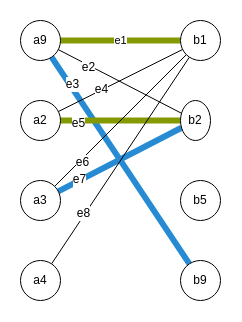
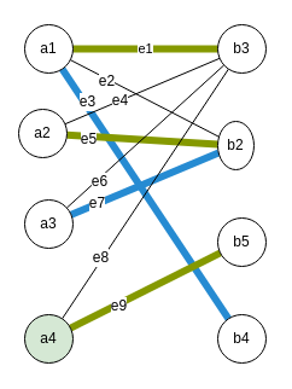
- <mxCell id="7" value="a9" style="ellipse;whiteSpace=wrap;html=1;aspect=fixed;" vertex="1" parent="1"><mxGeometry x="20" y="20" width="40" height="40" as="geometry" /></mxCell>
+ <mxCell id="7" value="a1" style="ellipse;whiteSpace=wrap;html=1;aspect=fixed;" vertex="1" parent="1"><mxGeometry x="20" y="20" width="40" height="40" as="geometry" /></mxCell>
- <mxCell id="23" value="b1" style="ellipse;whiteSpace=wrap;html=1;aspect=fixed;" vertex="1" parent="1"><mxGeometry x="180" y="20" width="40" height="40" as="geometry" /></mxCell>
+ <mxCell id="23" value="b3" style="ellipse;whiteSpace=wrap;html=1;aspect=fixed;" vertex="1" parent="1"><mxGeometry x="180" y="20" width="40" height="40" as="geometry" /></mxCell>
- <mxCell id="12" value="a2" style="ellipse;whiteSpace=wrap;html=1;aspect=fixed;" vertex="1" parent="1"><mxGeometry x="20" y="100" width="40" height="40" as="geometry" /></mxCell>
+ <mxCell id="12" value="a2" style="ellipse;whiteSpace=wrap;html=1;aspect=fixed;" vertex="1" parent="1"><mxGeometry x="15" y="90" width="40" height="40" as="geometry" /></mxCell>
- <mxCell id="17" value="a3" style="ellipse;whiteSpace=wrap;html=1;aspect=fixed;" vertex="1" parent="1"><mxGeometry x="20" y="180" width="40" height="40" as="geometry" /></mxCell>
+ <mxCell id="17" value="a3" style="ellipse;whiteSpace=wrap;html=1;aspect=fixed;" vertex="1" parent="1"><mxGeometry x="20" y="165" width="40" height="40" as="geometry" /></mxCell>
+ <mxCell id="20" style="edgeStyle=none;rounded=0;orthogonalLoop=1;jettySize=auto;html=1;endArrow=none;endFill=0;strokeColor=#859900;strokeWidth=6;" edge="1" parent="1" source="22" target="25"><mxGeometry relative="1" as="geometry" /></mxCell>
+ <mxCell id="21" value="e9" style="text;html=1;resizable=0;points=[];align=center;verticalAlign=middle;labelBackgroundColor=#ffffff;" vertex="1" connectable="0" parent="20"><mxGeometry x="-0.373" relative="1" as="geometry"><mxPoint y="1" as="offset" /></mxGeometry></mxCell>
- <mxCell id="22" value="a4" style="ellipse;whiteSpace=wrap;html=1;aspect=fixed;" vertex="1" parent="1"><mxGeometry x="20" y="260" width="40" height="40" as="geometry" /></mxCell>
+ <mxCell id="22" value="a4" style="ellipse;whiteSpace=wrap;html=1;aspect=fixed;fillColor=#d5e8d4;" vertex="1" parent="1"><mxGeometry x="20" y="260" width="40" height="40" as="geometry" /></mxCell>
- <mxCell id="26" value="b9" style="ellipse;whiteSpace=wrap;html=1;aspect=fixed;" vertex="1" parent="1"><mxGeometry x="180" y="260" width="40" height="40" as="geometry" /></mxCell>
+ <mxCell id="26" value="b4" style="ellipse;whiteSpace=wrap;html=1;aspect=fixed;" vertex="1" parent="1"><mxGeometry x="180" y="260" width="40" height="40" as="geometry" /></mxCell>
